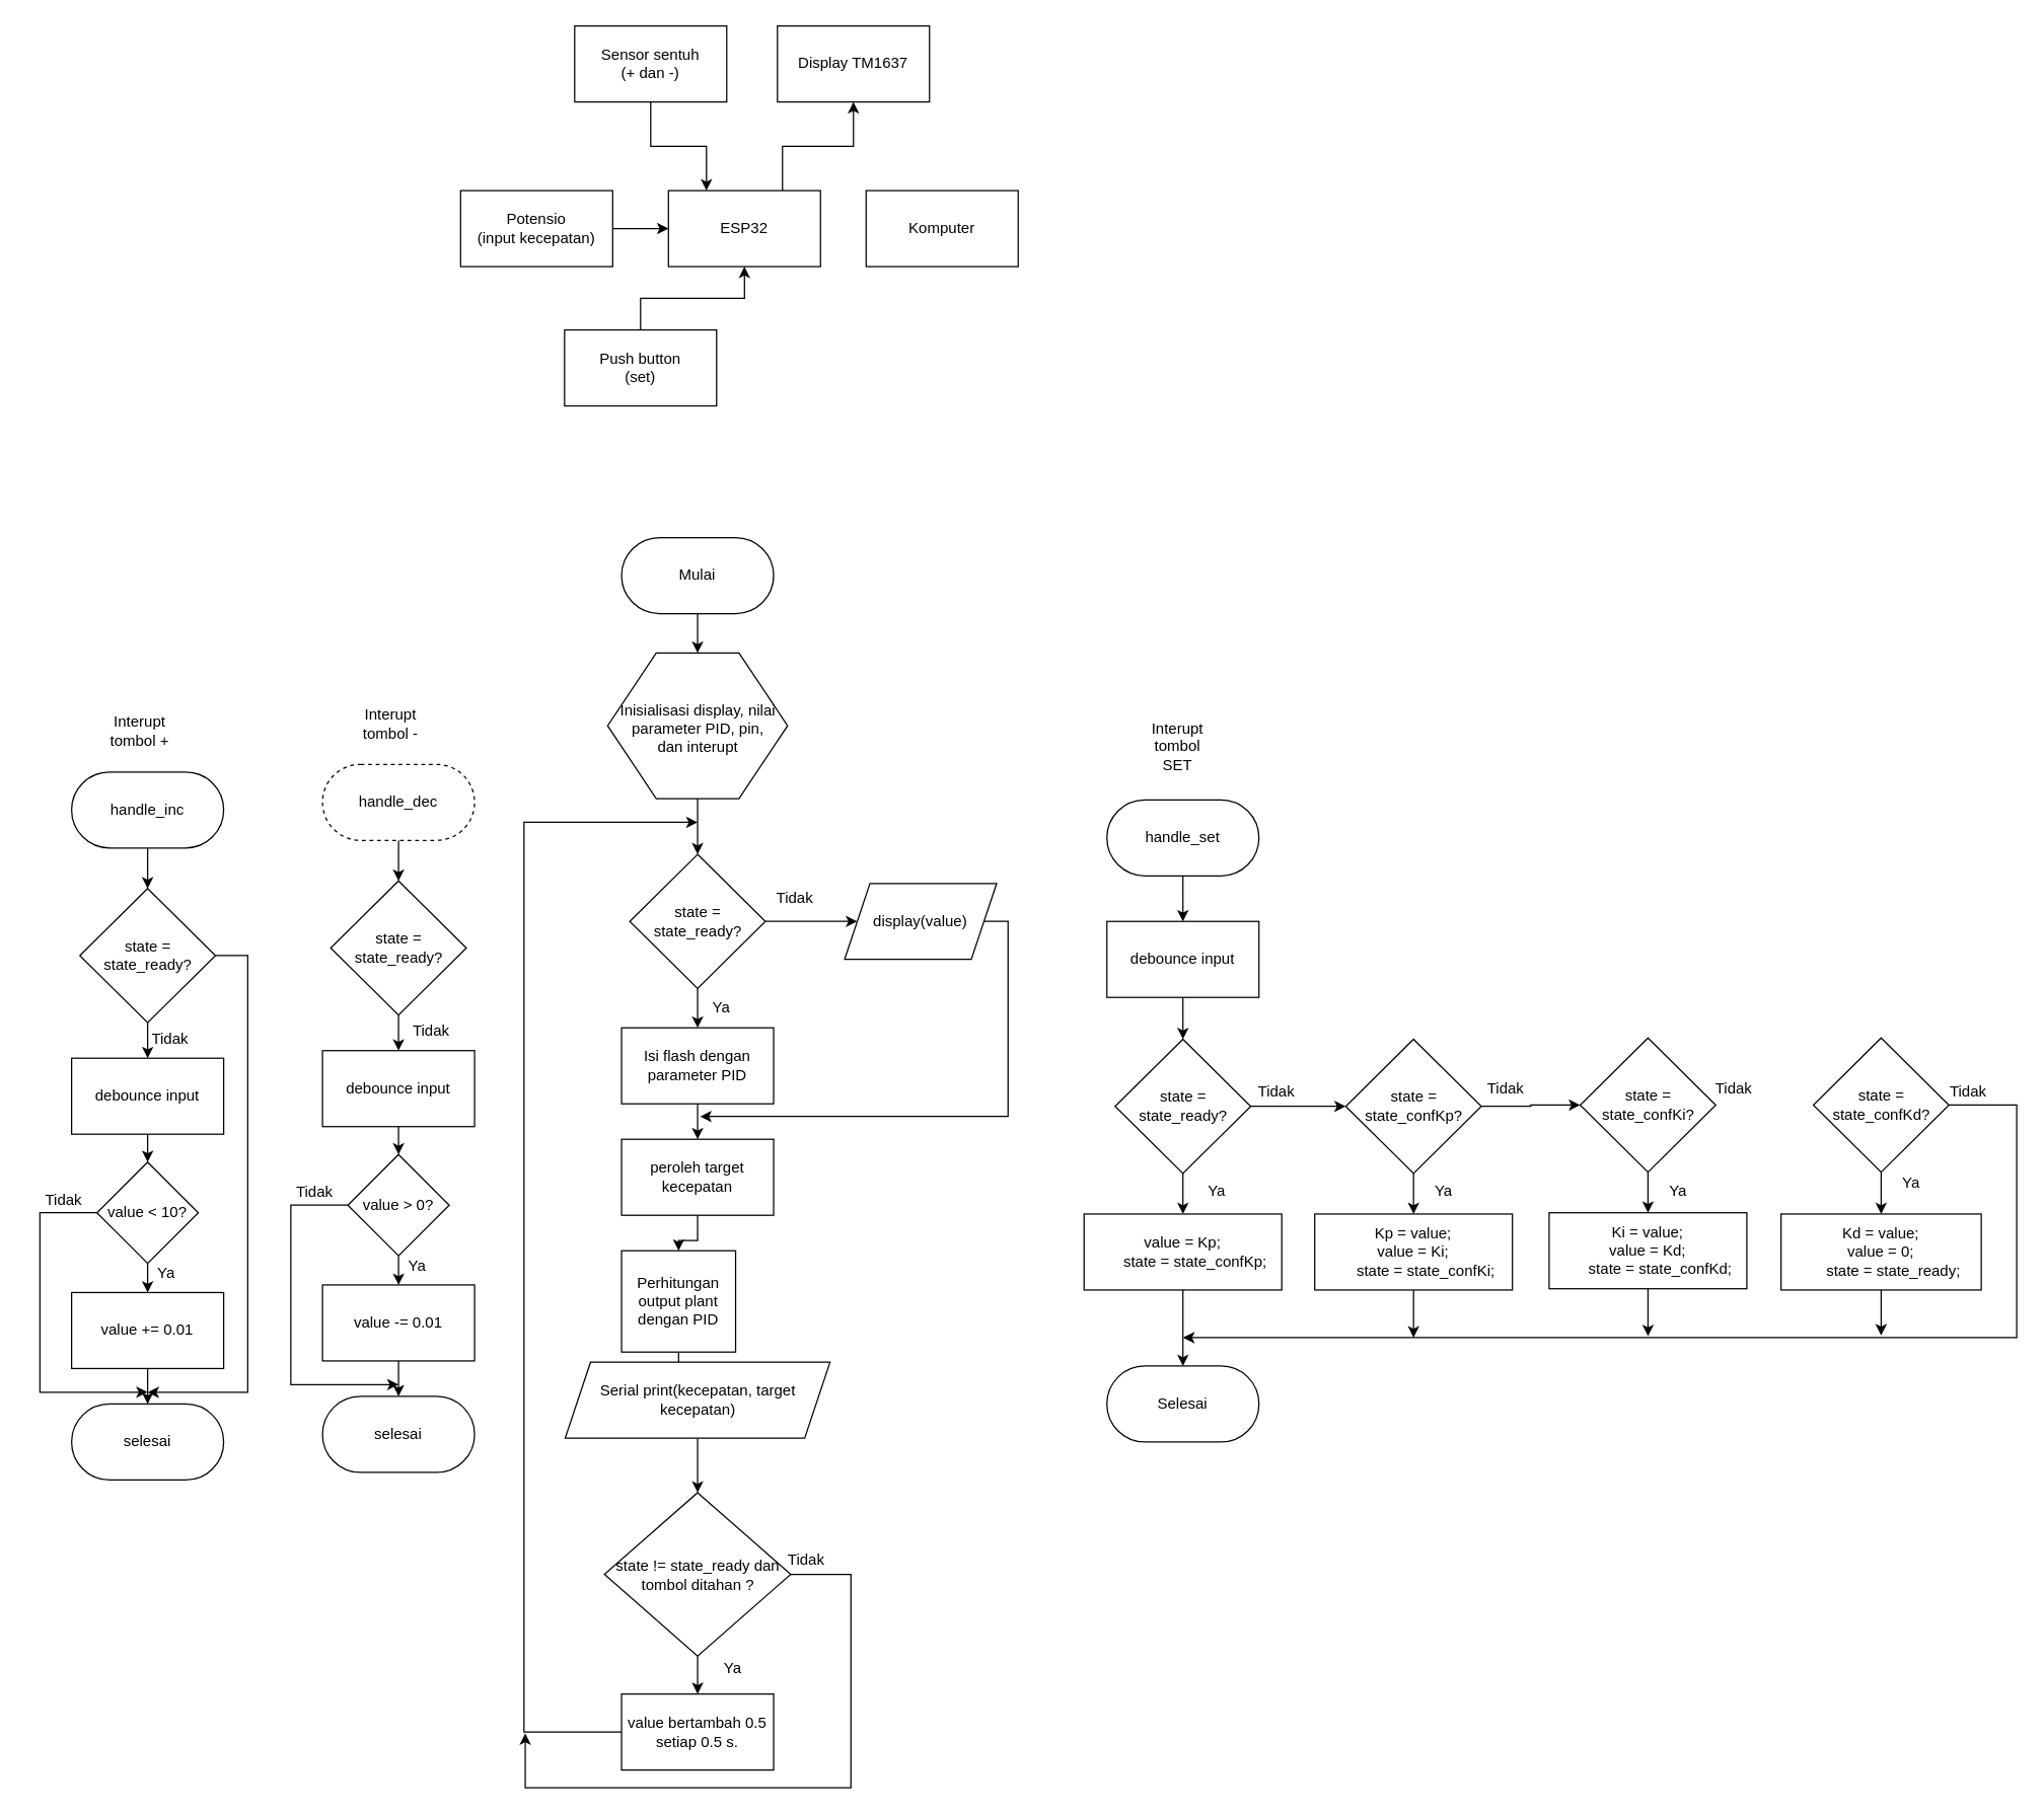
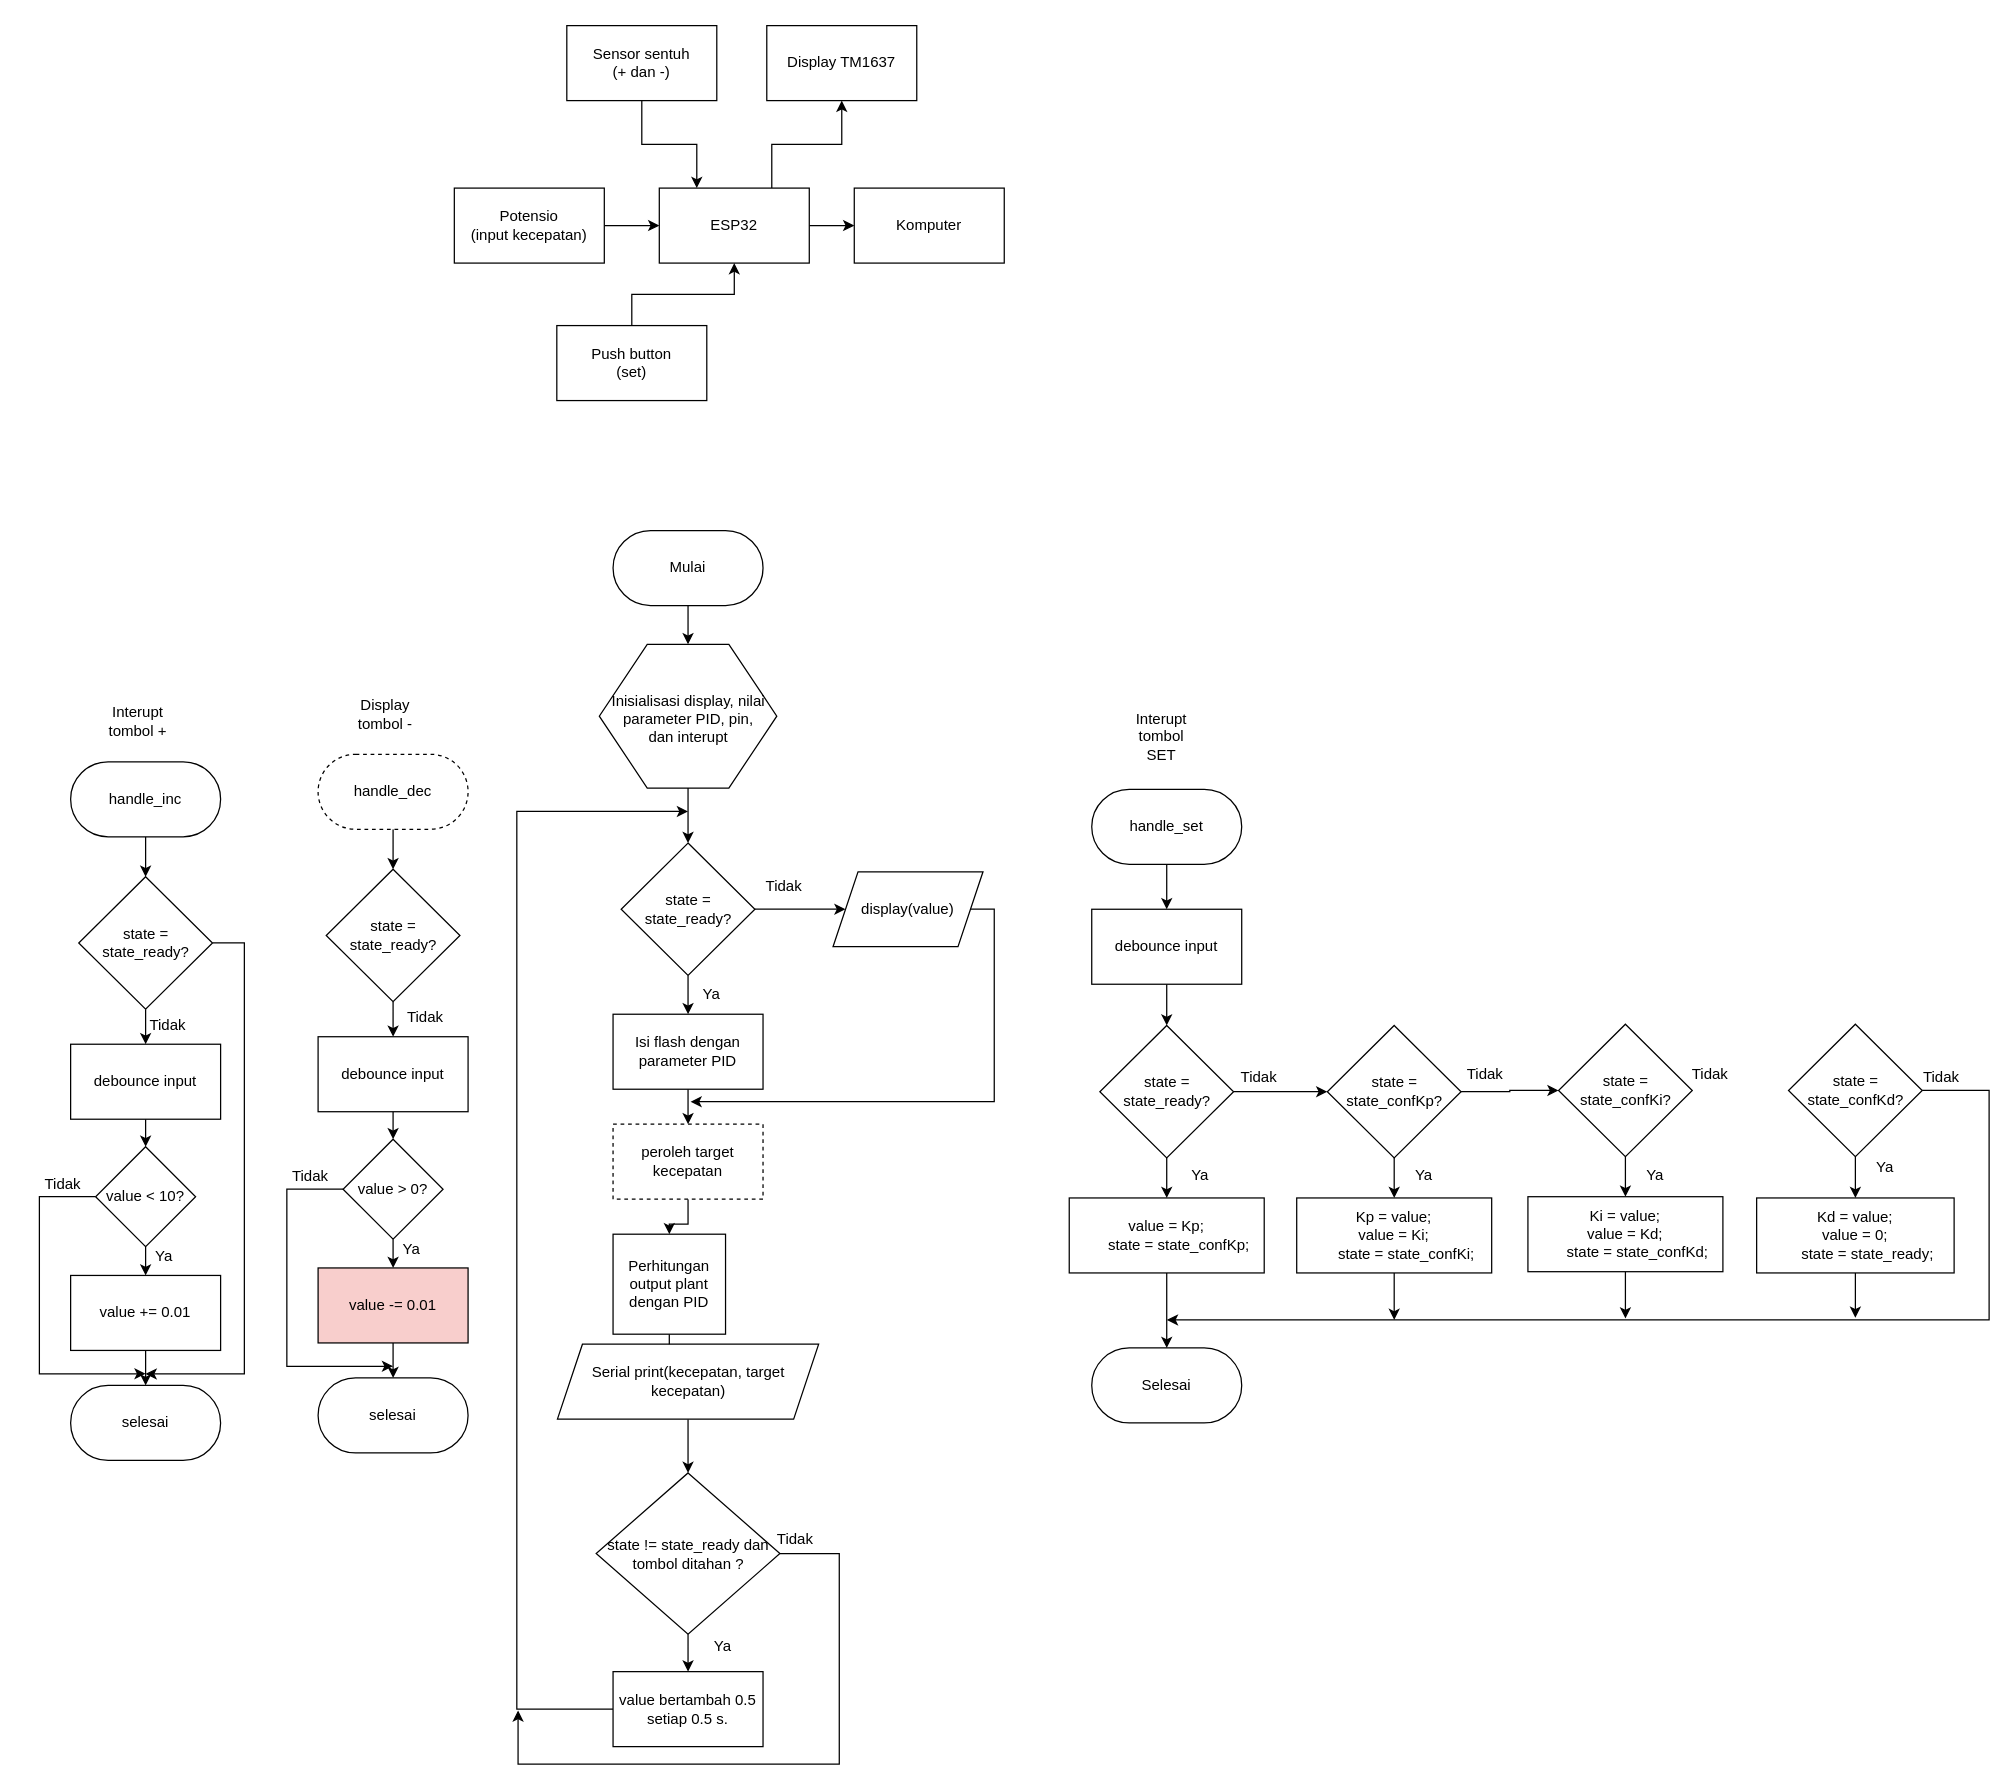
+ <mxCell id="5" value="" style="edgeStyle=orthogonalEdgeStyle;rounded=0;orthogonalLoop=1;jettySize=auto;html=1;" edge="1" parent="1" source="6" target="7"><mxGeometry relative="1" as="geometry" /></mxCell>
- <mxCell id="85" value="Interupt tombol -" style="text;html=1;strokeColor=none;fillColor=none;align=center;verticalAlign=middle;whiteSpace=wrap;rounded=0;" vertex="1" parent="1"><mxGeometry x="278" y="556" width="60" height="30" as="geometry" /></mxCell>
+ <mxCell id="85" value="Display tombol -" style="text;html=1;strokeColor=none;fillColor=none;align=center;verticalAlign=middle;whiteSpace=wrap;rounded=0;" vertex="1" parent="1"><mxGeometry x="278" y="556" width="60" height="30" as="geometry" /></mxCell>
- <mxCell id="29" value="peroleh target kecepatan" style="rounded=0;whiteSpace=wrap;html=1;" vertex="1" parent="1"><mxGeometry x="490" y="899" width="120" height="60" as="geometry" /></mxCell>
+ <mxCell id="29" value="peroleh target kecepatan" style="rounded=0;whiteSpace=wrap;html=1;dashed=1;" vertex="1" parent="1"><mxGeometry x="490" y="899" width="120" height="60" as="geometry" /></mxCell>
- <mxCell id="94" value="value -= 0.01" style="rounded=0;whiteSpace=wrap;html=1;" vertex="1" parent="1"><mxGeometry x="254" y="1014" width="120" height="60" as="geometry" /></mxCell>
+ <mxCell id="94" value="value -= 0.01" style="rounded=0;whiteSpace=wrap;html=1;fillColor=#f8cecc;" vertex="1" parent="1"><mxGeometry x="254" y="1014" width="120" height="60" as="geometry" /></mxCell>
